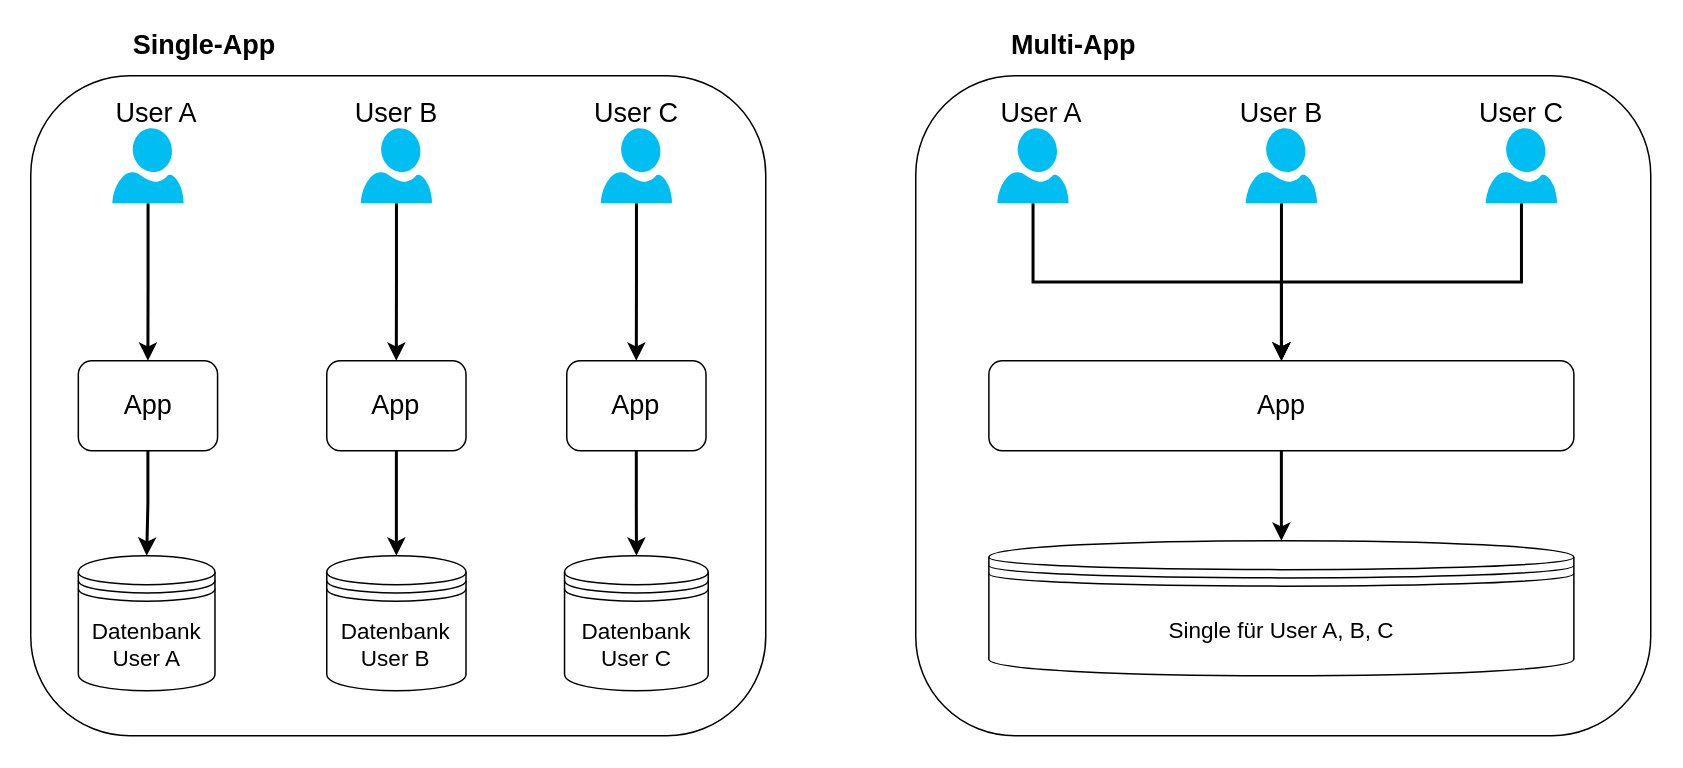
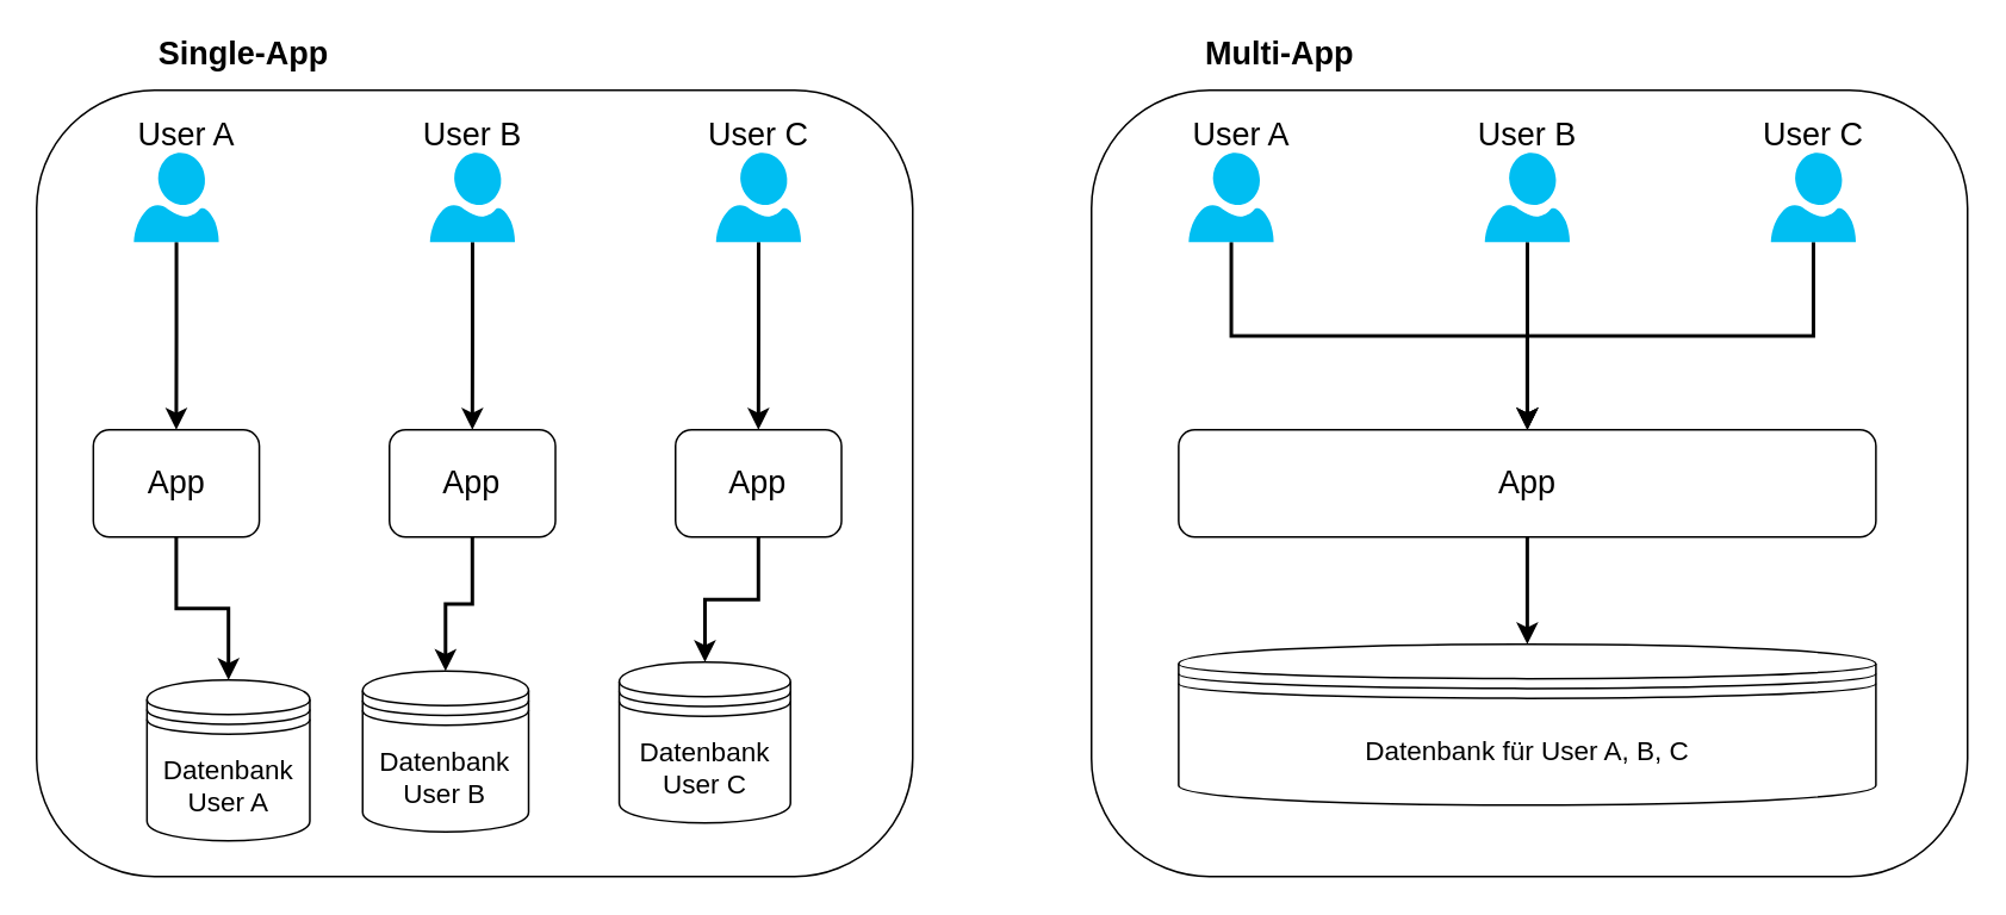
- <mxCell id="8" value="&lt;font style=&quot;font-size: 15px&quot;&gt;Datenbank User A&lt;/font&gt;" style="shape=datastore;whiteSpace=wrap;html=1;" parent="1" vertex="1"><mxGeometry x="51.72" y="370" width="91.09" height="90" as="geometry" /></mxCell>
+ <mxCell id="8" value="&lt;font style=&quot;font-size: 15px&quot;&gt;Datenbank User A&lt;/font&gt;" style="shape=datastore;whiteSpace=wrap;html=1;" parent="1" vertex="1"><mxGeometry x="81.72" y="380" width="91.09" height="90" as="geometry" /></mxCell>
- <mxCell id="9" value="&lt;font style=&quot;font-size: 15px&quot;&gt;Datenbank User B&lt;/font&gt;" style="shape=datastore;whiteSpace=wrap;html=1;" parent="1" vertex="1"><mxGeometry x="217.34" y="370" width="92.83" height="90" as="geometry" /></mxCell>
+ <mxCell id="9" value="&lt;font style=&quot;font-size: 15px&quot;&gt;Datenbank User B&lt;/font&gt;" style="shape=datastore;whiteSpace=wrap;html=1;" parent="1" vertex="1"><mxGeometry x="202.34" y="375" width="92.83" height="90" as="geometry" /></mxCell>
- <mxCell id="10" value="&lt;font style=&quot;font-size: 15px&quot;&gt;Datenbank User C&lt;/font&gt;" style="shape=datastore;whiteSpace=wrap;html=1;" parent="1" vertex="1"><mxGeometry x="375.86" y="370" width="95.78" height="90" as="geometry" /></mxCell>
+ <mxCell id="10" value="&lt;font style=&quot;font-size: 15px&quot;&gt;Datenbank User C&lt;/font&gt;" style="shape=datastore;whiteSpace=wrap;html=1;" parent="1" vertex="1"><mxGeometry x="345.86" y="370" width="95.78" height="90" as="geometry" /></mxCell>
- <mxCell id="27" value="&lt;font style=&quot;font-size: 15px&quot;&gt;Single für User A, B, C&lt;/font&gt;" style="shape=datastore;whiteSpace=wrap;html=1;" parent="1" vertex="1"><mxGeometry x="658.75" y="360" width="390" height="90" as="geometry" /></mxCell>
+ <mxCell id="27" value="&lt;font style=&quot;font-size: 15px&quot;&gt;Datenbank für User A, B, C&lt;/font&gt;" style="shape=datastore;whiteSpace=wrap;html=1;" parent="1" vertex="1"><mxGeometry x="658.75" y="360" width="390" height="90" as="geometry" /></mxCell>
